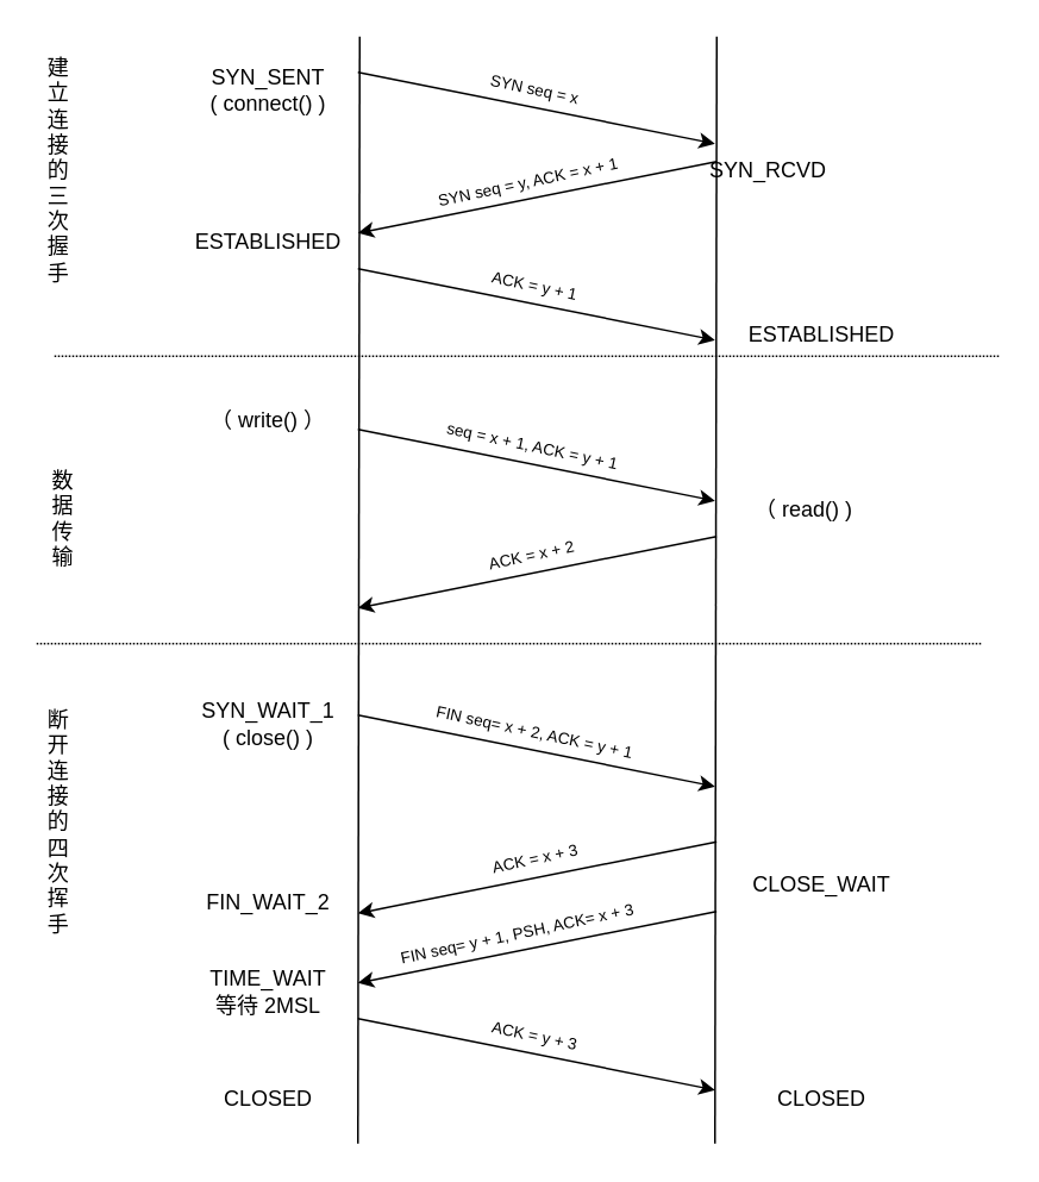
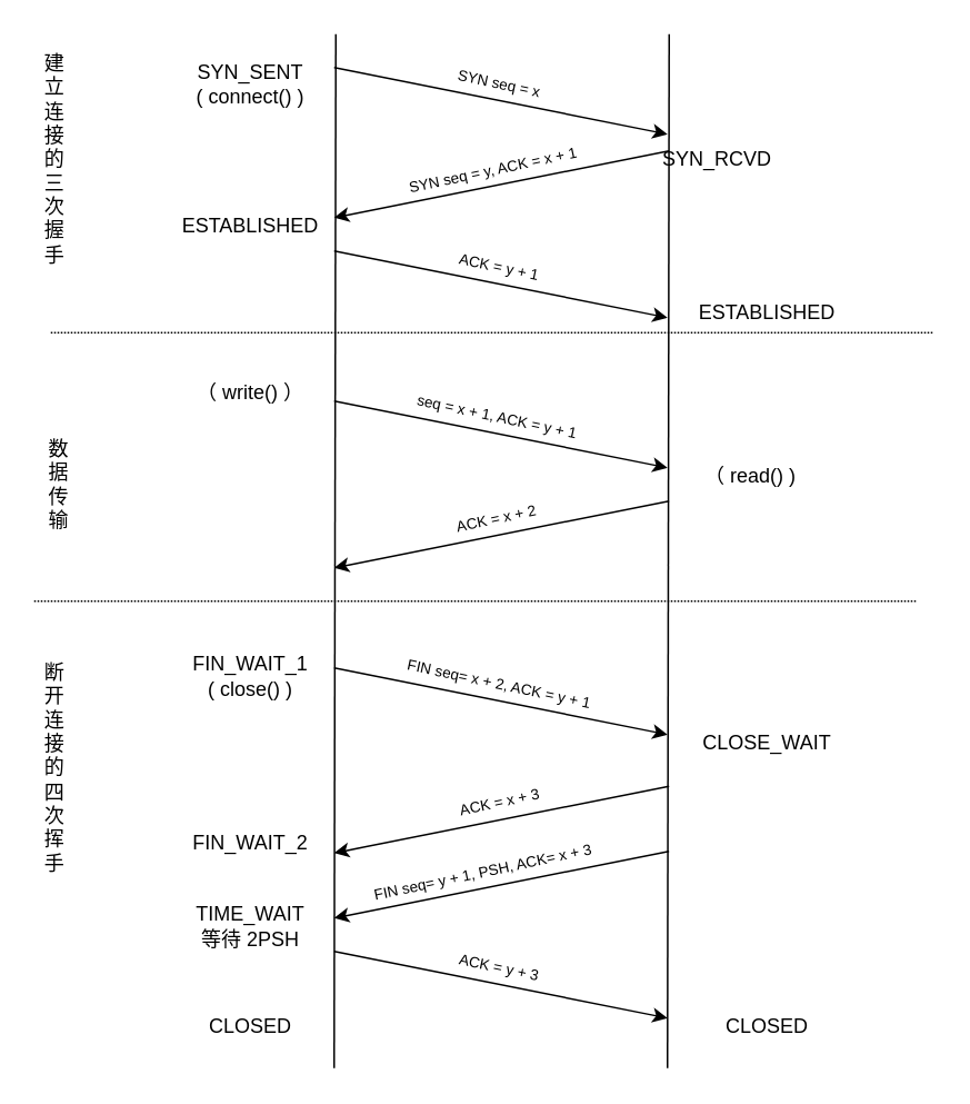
- <mxCell id="26" value="SYN_WAIT_1&lt;br&gt;( close() )" style="text;html=1;align=center;verticalAlign=middle;whiteSpace=wrap;rounded=0;" vertex="1" parent="1"><mxGeometry x="110" y="390" width="80" height="30" as="geometry" /></mxCell>
+ <mxCell id="26" value="FIN_WAIT_1&lt;br&gt;( close() )" style="text;html=1;align=center;verticalAlign=middle;whiteSpace=wrap;rounded=0;" vertex="1" parent="1"><mxGeometry x="110" y="390" width="80" height="30" as="geometry" /></mxCell>
- <mxCell id="31" value="CLOSE_WAIT" style="text;html=1;align=center;verticalAlign=middle;whiteSpace=wrap;rounded=0;" vertex="1" parent="1"><mxGeometry x="420" y="480" width="80" height="30" as="geometry" /></mxCell>
+ <mxCell id="31" value="CLOSE_WAIT" style="text;html=1;align=center;verticalAlign=middle;whiteSpace=wrap;rounded=0;" vertex="1" parent="1"><mxGeometry x="420" y="430" width="80" height="30" as="geometry" /></mxCell>
- <mxCell id="35" value="TIME_WAIT&lt;br&gt;等待 2MSL" style="text;html=1;align=center;verticalAlign=middle;whiteSpace=wrap;rounded=0;" vertex="1" parent="1"><mxGeometry x="110" y="540" width="80" height="30" as="geometry" /></mxCell>
+ <mxCell id="35" value="TIME_WAIT&lt;br&gt;等待 2PSH" style="text;html=1;align=center;verticalAlign=middle;whiteSpace=wrap;rounded=0;" vertex="1" parent="1"><mxGeometry x="110" y="540" width="80" height="30" as="geometry" /></mxCell>
